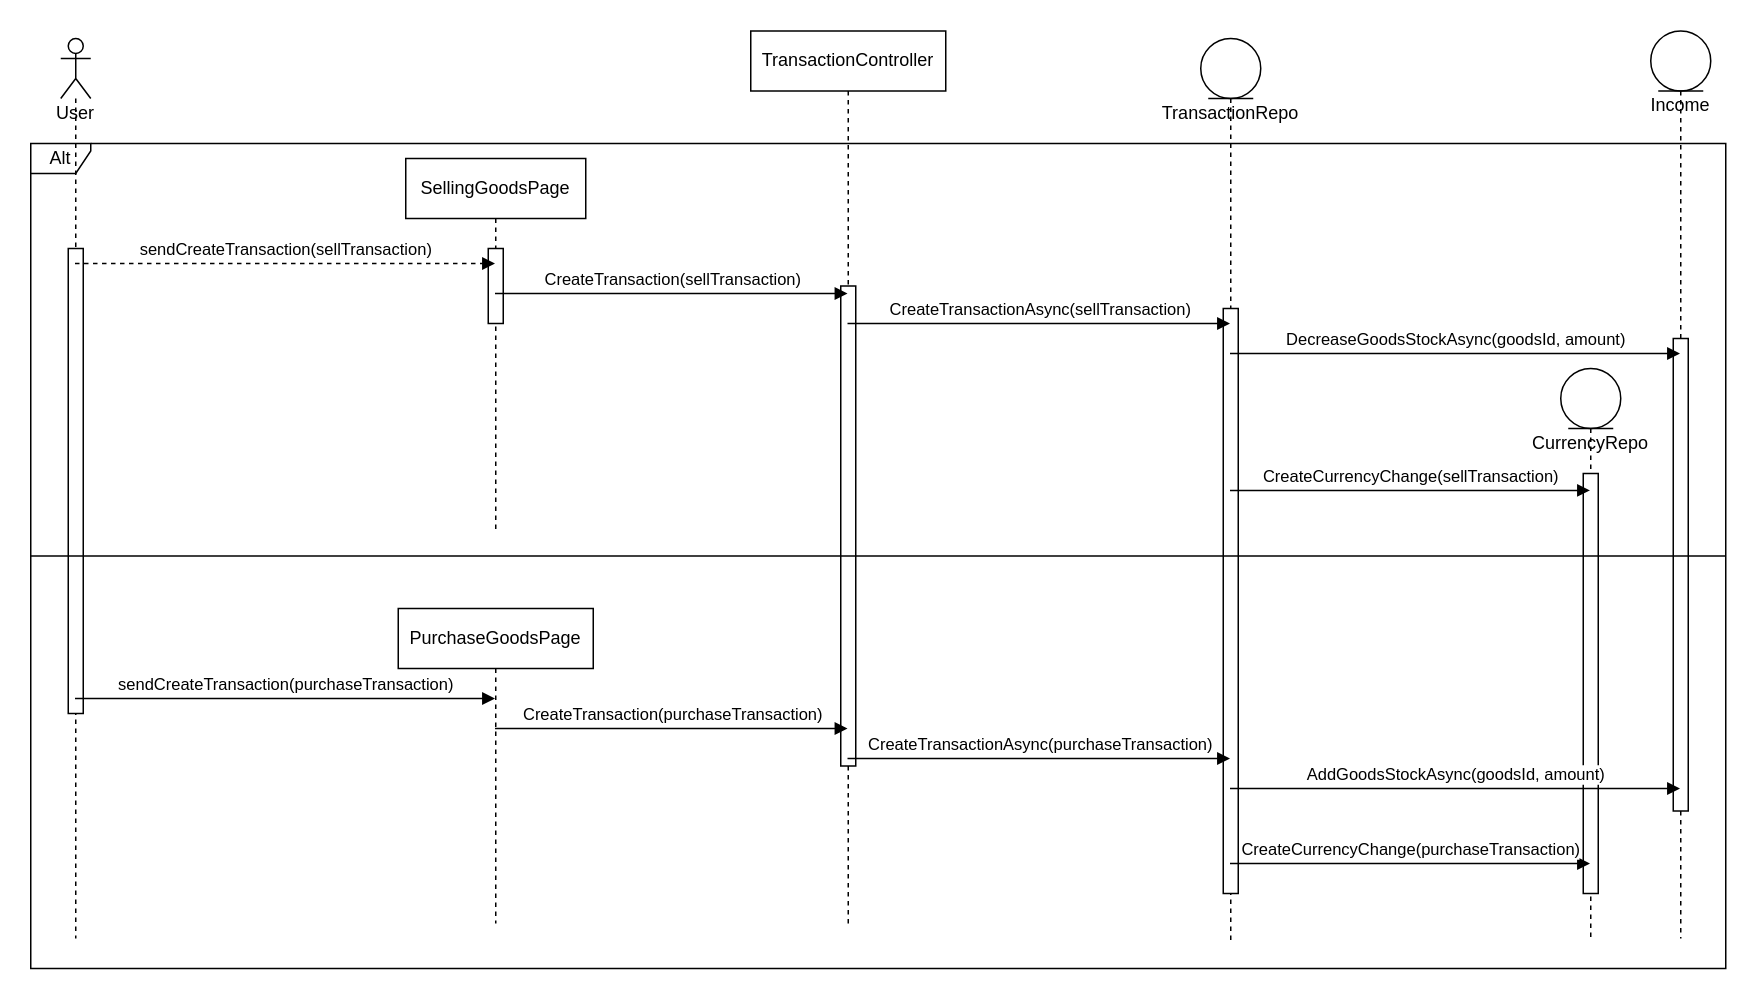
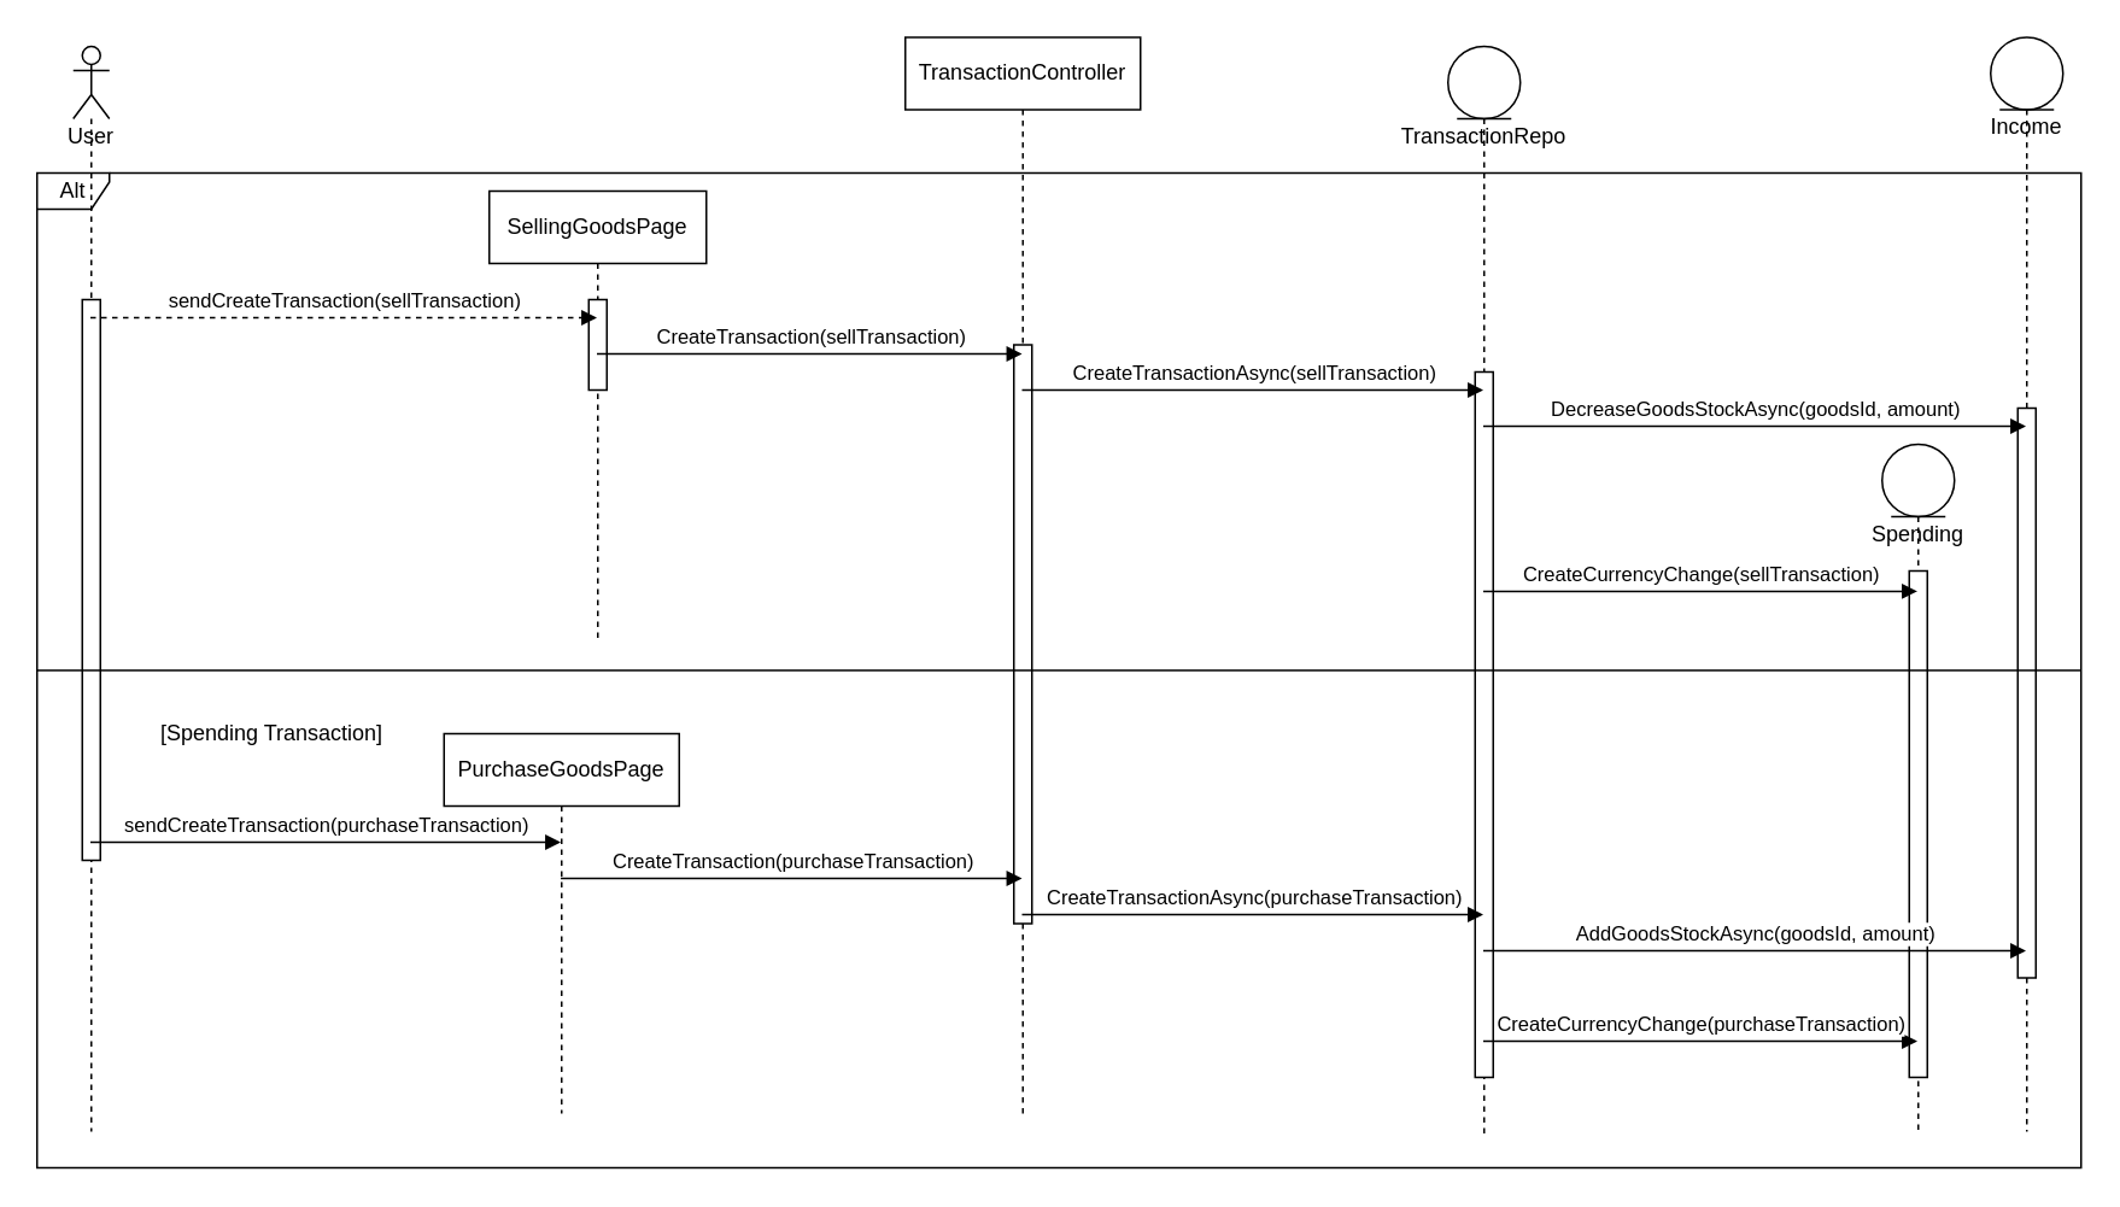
- <mxCell id="17" value="CurrencyRepo" style="shape=umlLifeline;participant=umlEntity;perimeter=lifelinePerimeter;whiteSpace=wrap;html=1;container=1;collapsible=0;recursiveResize=0;verticalAlign=top;spacingTop=36;outlineConnect=0;" vertex="1" parent="1"><mxGeometry x="1040" y="245" width="40" height="380" as="geometry" /></mxCell>
+ <mxCell id="17" value="Spending" style="shape=umlLifeline;participant=umlEntity;perimeter=lifelinePerimeter;whiteSpace=wrap;html=1;container=1;collapsible=0;recursiveResize=0;verticalAlign=top;spacingTop=36;outlineConnect=0;" vertex="1" parent="1"><mxGeometry x="1040" y="245" width="40" height="380" as="geometry" /></mxCell>
+ <mxCell id="27" value="[Spending Transaction]" style="text;html=1;strokeColor=none;fillColor=none;align=center;verticalAlign=middle;whiteSpace=wrap;rounded=0;" vertex="1" parent="1"><mxGeometry x="80" y="395" width="140" height="20" as="geometry" /></mxCell>
- <mxCell id="21" value="PurchaseGoodsPage" style="shape=umlLifeline;perimeter=lifelinePerimeter;whiteSpace=wrap;html=1;container=1;collapsible=0;recursiveResize=0;outlineConnect=0;" vertex="1" parent="1"><mxGeometry x="265" y="405" width="130" height="210" as="geometry" /></mxCell>
+ <mxCell id="21" value="PurchaseGoodsPage" style="shape=umlLifeline;perimeter=lifelinePerimeter;whiteSpace=wrap;html=1;container=1;collapsible=0;recursiveResize=0;outlineConnect=0;" vertex="1" parent="1"><mxGeometry x="245" y="405" width="130" height="210" as="geometry" /></mxCell>
